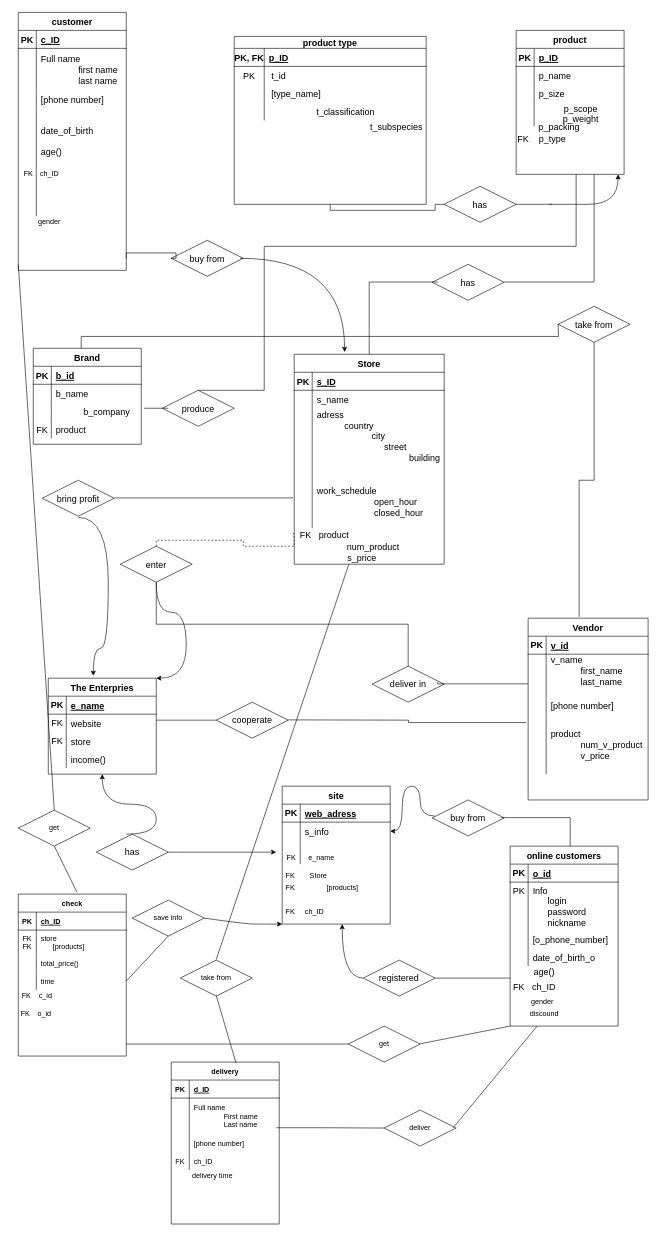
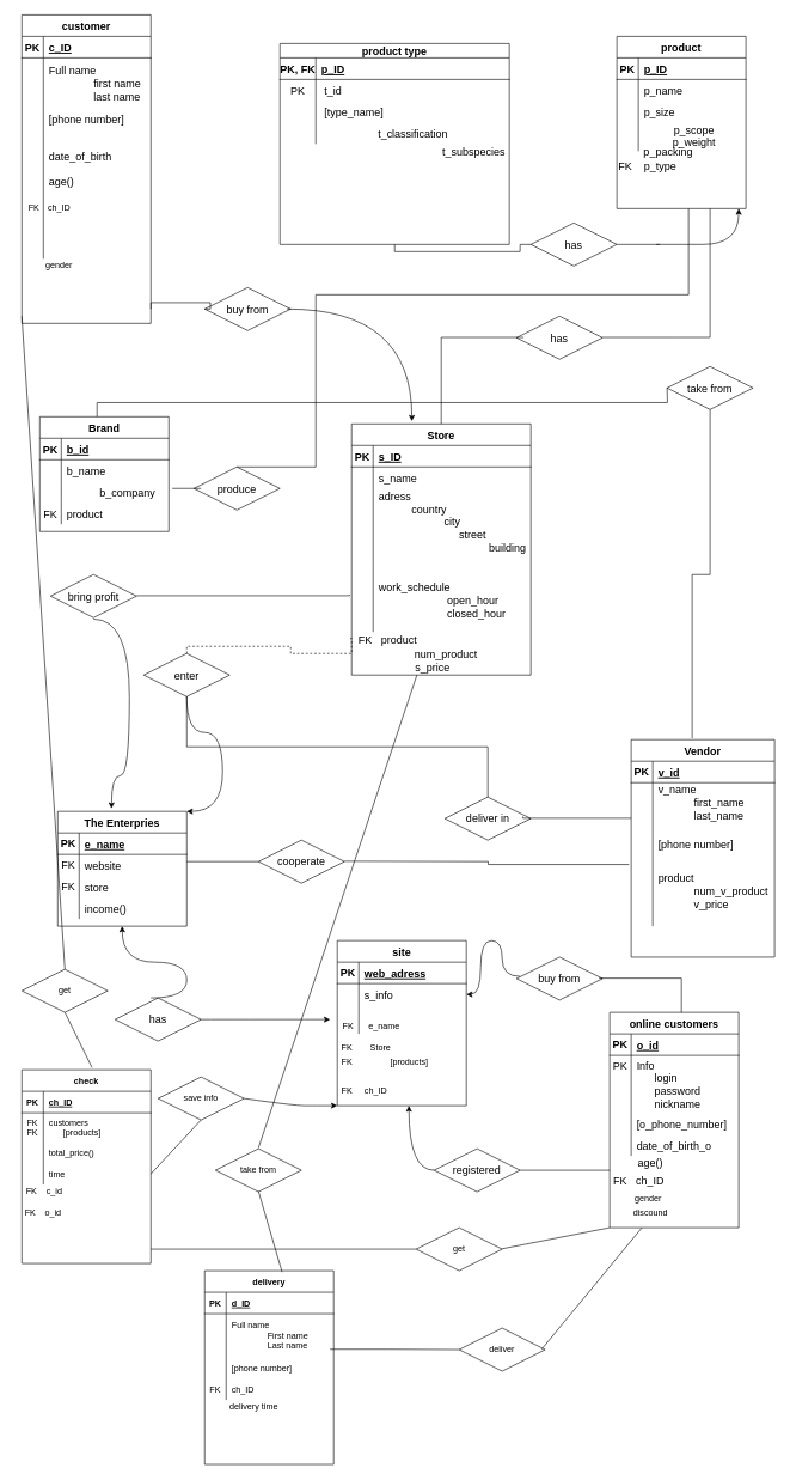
- <mxCell id="180" value="store&#10;      [products]" style="shape=partialRectangle;connectable=0;fillColor=none;top=0;left=0;bottom=0;right=0;align=left;spacingLeft=6;overflow=hidden;" vertex="1" parent="178"><mxGeometry x="30" width="150" height="40" as="geometry"><mxRectangle width="150" height="40" as="alternateBounds" /></mxGeometry></mxCell>
+ <mxCell id="180" value="customers&#10;      [products]" style="shape=partialRectangle;connectable=0;fillColor=none;top=0;left=0;bottom=0;right=0;align=left;spacingLeft=6;overflow=hidden;" vertex="1" parent="178"><mxGeometry x="30" width="150" height="40" as="geometry"><mxRectangle width="150" height="40" as="alternateBounds" /></mxGeometry></mxCell>
